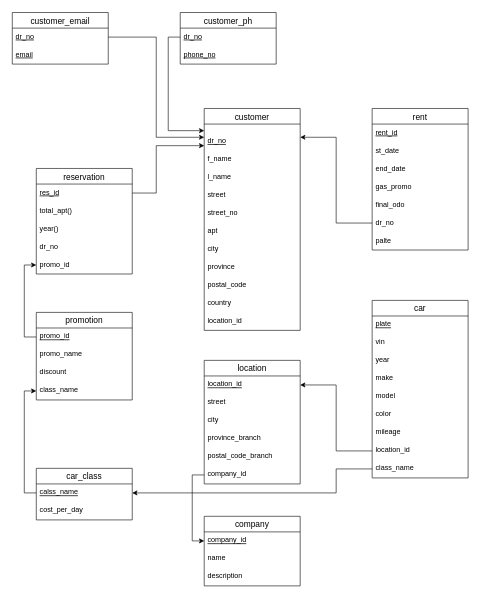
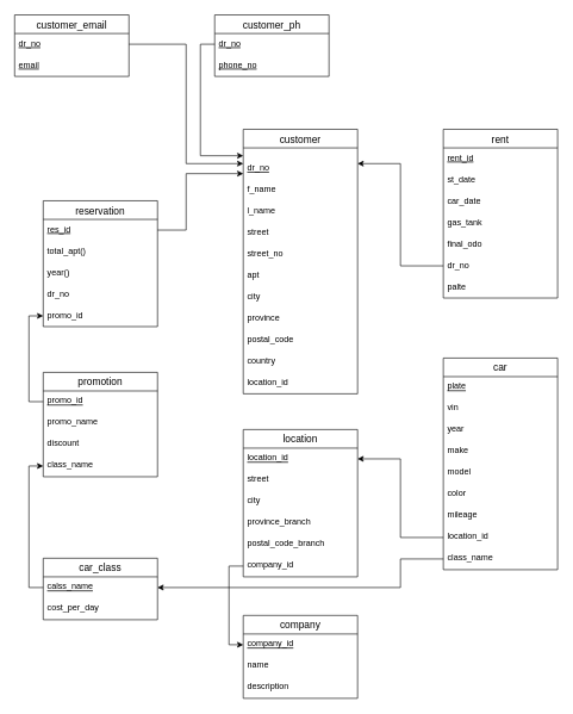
- <mxCell id="40" value="end_date" style="text;strokeColor=none;fillColor=none;spacingLeft=4;spacingRight=4;overflow=hidden;rotatable=0;points=[[0,0.5],[1,0.5]];portConstraint=eastwest;fontSize=12;" parent="37" vertex="1"><mxGeometry y="86" width="160" height="30" as="geometry" /></mxCell>
+ <mxCell id="40" value="car_date" style="text;strokeColor=none;fillColor=none;spacingLeft=4;spacingRight=4;overflow=hidden;rotatable=0;points=[[0,0.5],[1,0.5]];portConstraint=eastwest;fontSize=12;" parent="37" vertex="1"><mxGeometry y="86" width="160" height="30" as="geometry" /></mxCell>
- <mxCell id="41" value="gas_promo" style="text;strokeColor=none;fillColor=none;spacingLeft=4;spacingRight=4;overflow=hidden;rotatable=0;points=[[0,0.5],[1,0.5]];portConstraint=eastwest;fontSize=12;" parent="37" vertex="1"><mxGeometry y="116" width="160" height="30" as="geometry" /></mxCell>
+ <mxCell id="41" value="gas_tank" style="text;strokeColor=none;fillColor=none;spacingLeft=4;spacingRight=4;overflow=hidden;rotatable=0;points=[[0,0.5],[1,0.5]];portConstraint=eastwest;fontSize=12;" parent="37" vertex="1"><mxGeometry y="116" width="160" height="30" as="geometry" /></mxCell>
